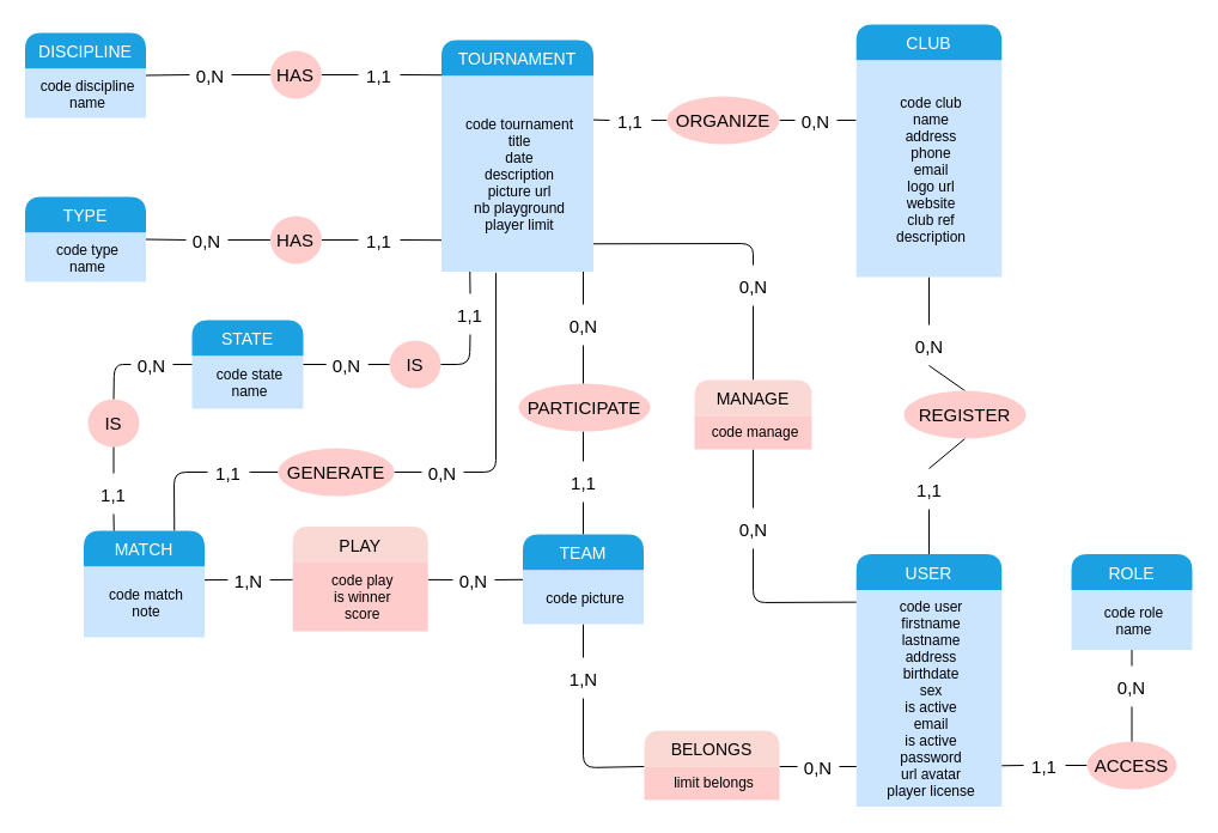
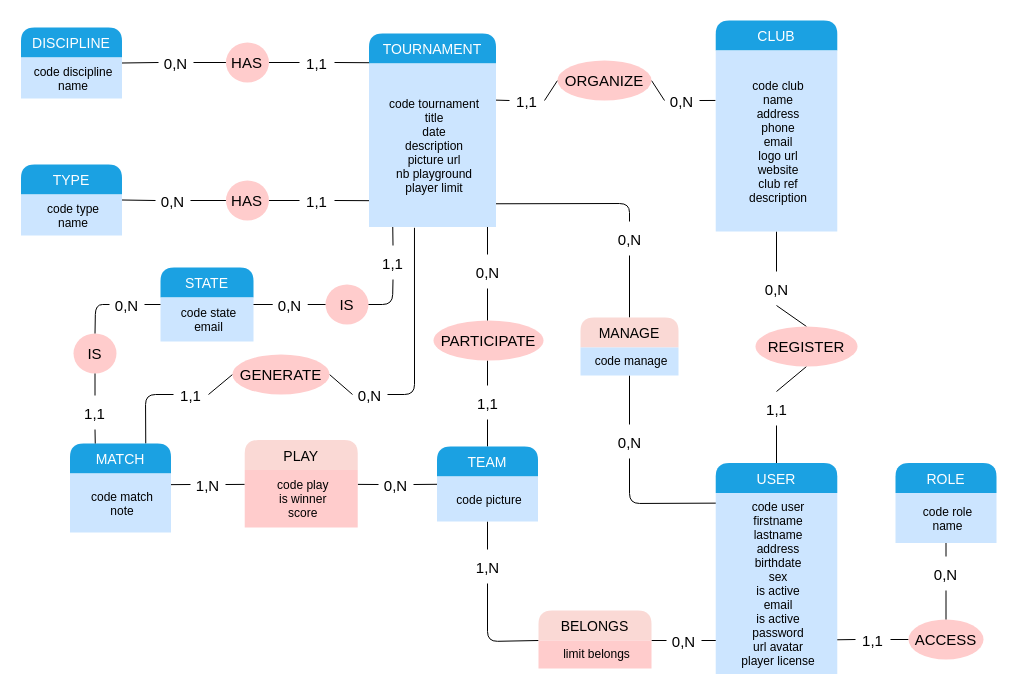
- <mxCell id="85" value="ORGANIZE" style="ellipse;whiteSpace=wrap;html=1;align=center;rounded=1;fontSize=15;fillColor=#ffcccc;strokeColor=none;fontColor=#000000;" parent="1" vertex="1"><mxGeometry x="557" y="80" width="94" height="40" as="geometry" /></mxCell>
+ <mxCell id="85" value="ORGANIZE" style="ellipse;whiteSpace=wrap;html=1;align=center;rounded=1;fontSize=15;fillColor=#ffcccc;strokeColor=none;fontColor=#000000;" parent="1" vertex="1"><mxGeometry x="557" y="60" width="94" height="40" as="geometry" /></mxCell>
- <mxCell id="92" value="code state&#10;name" style="align=center;strokeColor=none;fillColor=#cce5ff;spacingLeft=4;fontSize=12;verticalAlign=middle;resizable=0;rotatable=0;part=1;fontColor=#000000;" parent="91" vertex="1"><mxGeometry y="30" width="93" height="44" as="geometry" /></mxCell>
+ <mxCell id="92" value="code state&#10;email" style="align=center;strokeColor=none;fillColor=#cce5ff;spacingLeft=4;fontSize=12;verticalAlign=middle;resizable=0;rotatable=0;part=1;fontColor=#000000;" parent="91" vertex="1"><mxGeometry y="30" width="93" height="44" as="geometry" /></mxCell>
- <mxCell id="68" value="code manage" style="align=center;strokeColor=none;fillColor=#ffcccc;spacingLeft=4;fontSize=12;verticalAlign=top;resizable=0;rotatable=0;part=1;fontColor=#000000;" parent="67" vertex="1"><mxGeometry y="30" width="98" height="28" as="geometry" /></mxCell>
+ <mxCell id="68" value="code manage" style="align=center;strokeColor=none;fillColor=#cce5ff;spacingLeft=4;fontSize=12;verticalAlign=top;resizable=0;rotatable=0;part=1;fontColor=#000000;" parent="67" vertex="1"><mxGeometry y="30" width="98" height="28" as="geometry" /></mxCell>
- <mxCell id="82" value="GENERATE" style="ellipse;whiteSpace=wrap;html=1;align=center;rounded=1;fontSize=15;fillColor=#ffcccc;strokeColor=none;fontColor=#000000;" parent="1" vertex="1"><mxGeometry x="232" y="374" width="97" height="40" as="geometry" /></mxCell>
+ <mxCell id="82" value="GENERATE" style="ellipse;whiteSpace=wrap;html=1;align=center;rounded=1;fontSize=15;fillColor=#ffcccc;strokeColor=none;fontColor=#000000;" parent="1" vertex="1"><mxGeometry x="232" y="354" width="97" height="40" as="geometry" /></mxCell>
